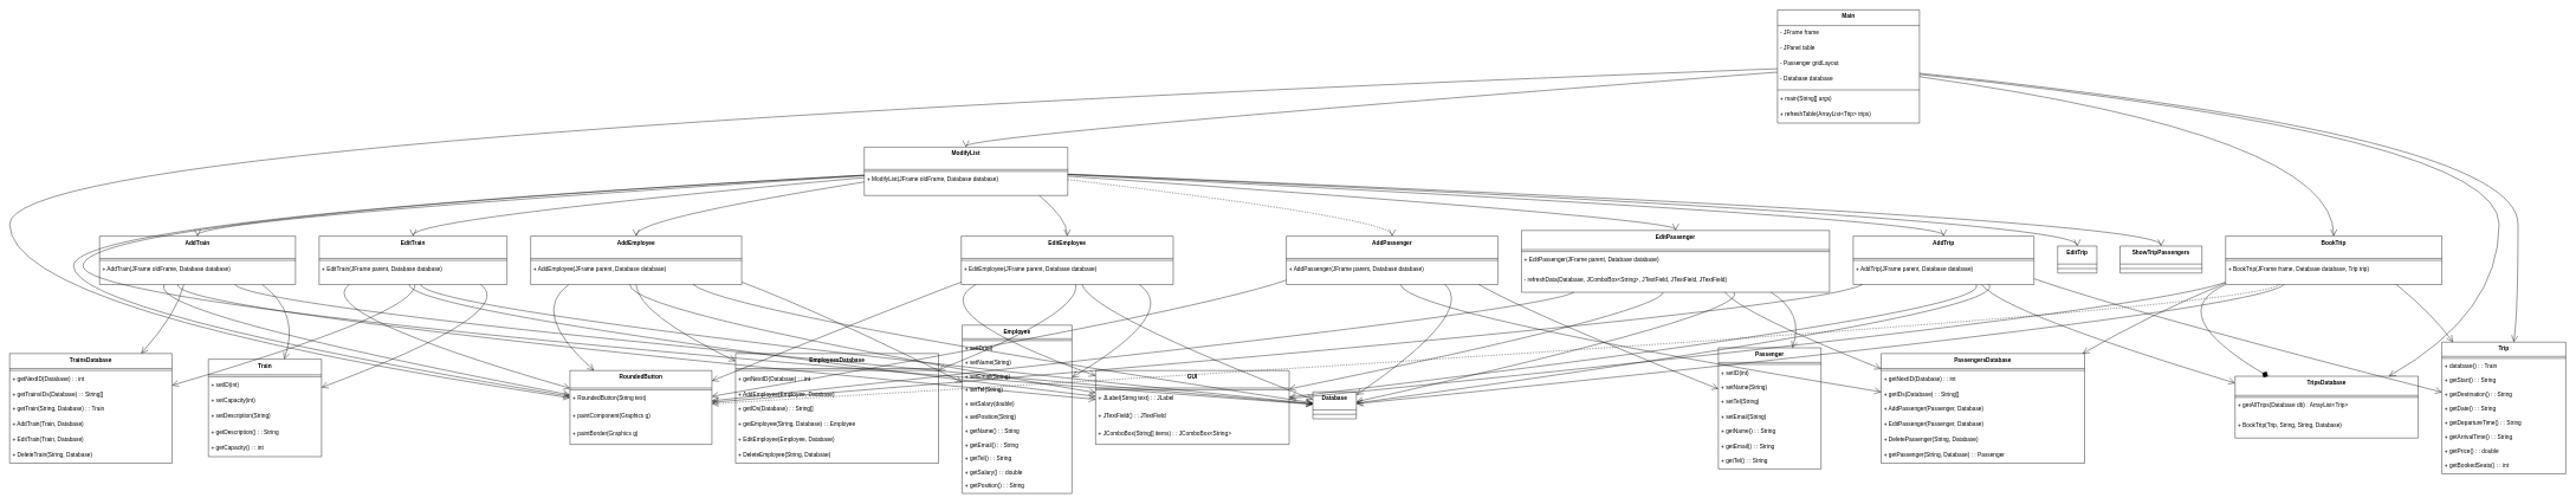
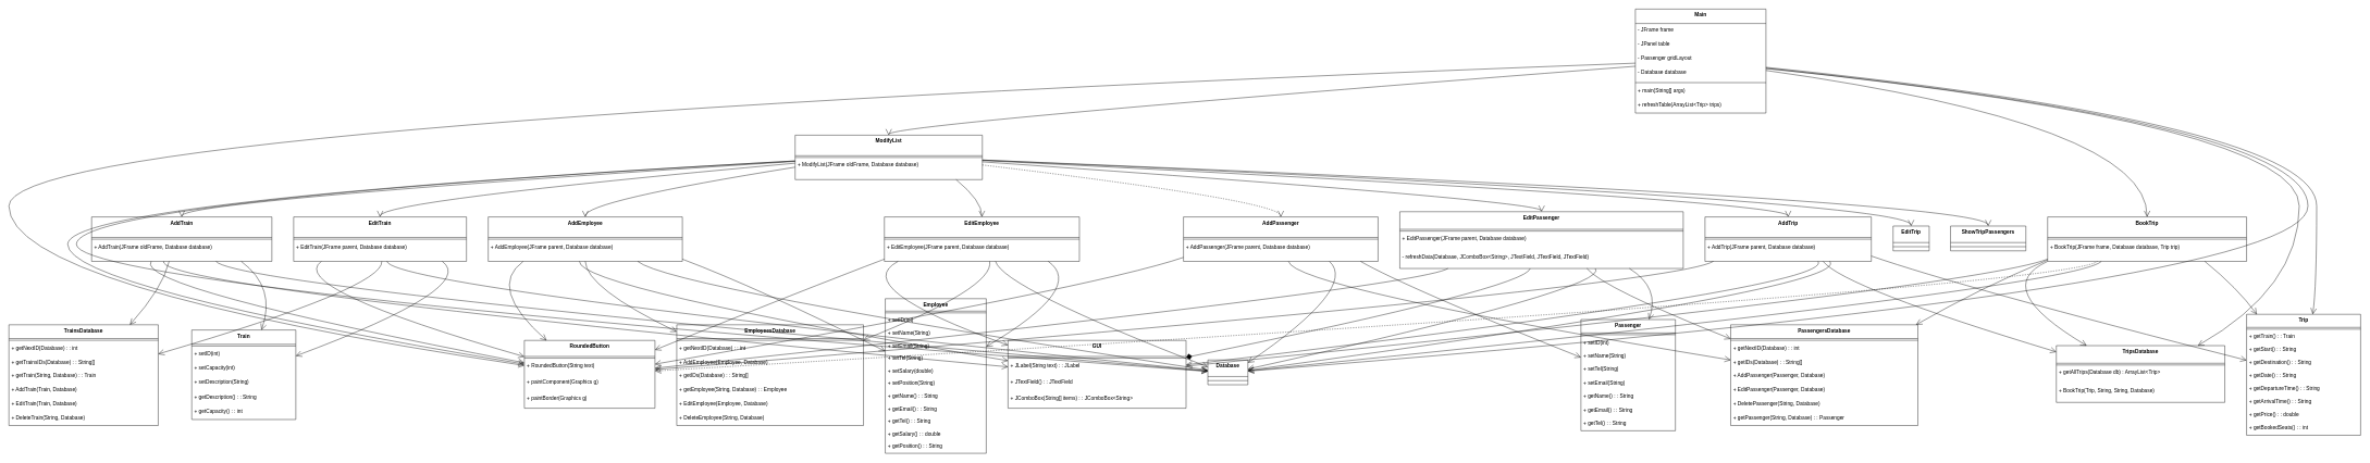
- <mxCell id="163" value="" style="curved=1;startArrow=none;endArrow=open;endSize=12;exitX=0.48;exitY=1;entryX=0;entryY=0.35;rounded=0;" edge="1" parent="1" source="29" target="44"><mxGeometry relative="1" as="geometry"><Array as="points"><mxPoint x="861" y="661" /></Array></mxGeometry></mxCell>
- <mxCell id="104" value="+ database() : : Train" style="text;strokeColor=none;fillColor=none;align=left;verticalAlign=top;spacingLeft=4;spacingRight=4;overflow=hidden;rotatable=0;points=[[0,0.5],[1,0.5]];portConstraint=eastwest;" vertex="1" parent="102"><mxGeometry y="38.105" width="262" height="30" as="geometry" /></mxCell>
+ <mxCell id="104" value="+ getTrain() : : Train" style="text;strokeColor=none;fillColor=none;align=left;verticalAlign=top;spacingLeft=4;spacingRight=4;overflow=hidden;rotatable=0;points=[[0,0.5],[1,0.5]];portConstraint=eastwest;" vertex="1" parent="102"><mxGeometry y="38.105" width="262" height="30" as="geometry" /></mxCell>
- <mxCell id="174" value="" style="curved=1;startArrow=none;endArrow=diamond;endSize=12;exitX=0;exitY=1;entryX=0.18;entryY=0;rounded=0;" edge="1" parent="1" source="114" target="117"><mxGeometry relative="1" as="geometry"><Array as="points"><mxPoint x="4569" y="661" /></Array></mxGeometry></mxCell>
+ <mxCell id="174" value="" style="curved=1;startArrow=none;endArrow=open;endSize=12;exitX=0;exitY=1;entryX=0.18;entryY=0;rounded=0;" edge="1" parent="1" source="114" target="117"><mxGeometry relative="1" as="geometry"><Array as="points"><mxPoint x="4569" y="661" /></Array></mxGeometry></mxCell>
- <mxCell id="153" value="" style="curved=1;startArrow=none;endArrow=open;endSize=12;exitX=0.46;exitY=1;entryX=1;entryY=0.25;rounded=0;" edge="1" parent="1" source="22" target="44"><mxGeometry relative="1" as="geometry"><Array as="points"><mxPoint x="3504" y="661" /></Array></mxGeometry></mxCell>
+ <mxCell id="153" value="" style="curved=1;startArrow=none;endArrow=diamond;endSize=12;exitX=0.46;exitY=1;entryX=1;entryY=0.25;rounded=0;" edge="1" parent="1" source="22" target="44"><mxGeometry relative="1" as="geometry"><Array as="points"><mxPoint x="3504" y="661" /></Array></mxGeometry></mxCell>
+ <mxCell id="125" value="" style="curved=1;startArrow=none;endArrow=open;endSize=12;exitX=1;exitY=0.57;entryX=0.99;entryY=0.45;rounded=0;" edge="1" parent="1" source="2" target="112"><mxGeometry relative="1" as="geometry"><Array as="points"><mxPoint x="5301" y="285" /><mxPoint x="5301" y="661" /></Array></mxGeometry></mxCell>
